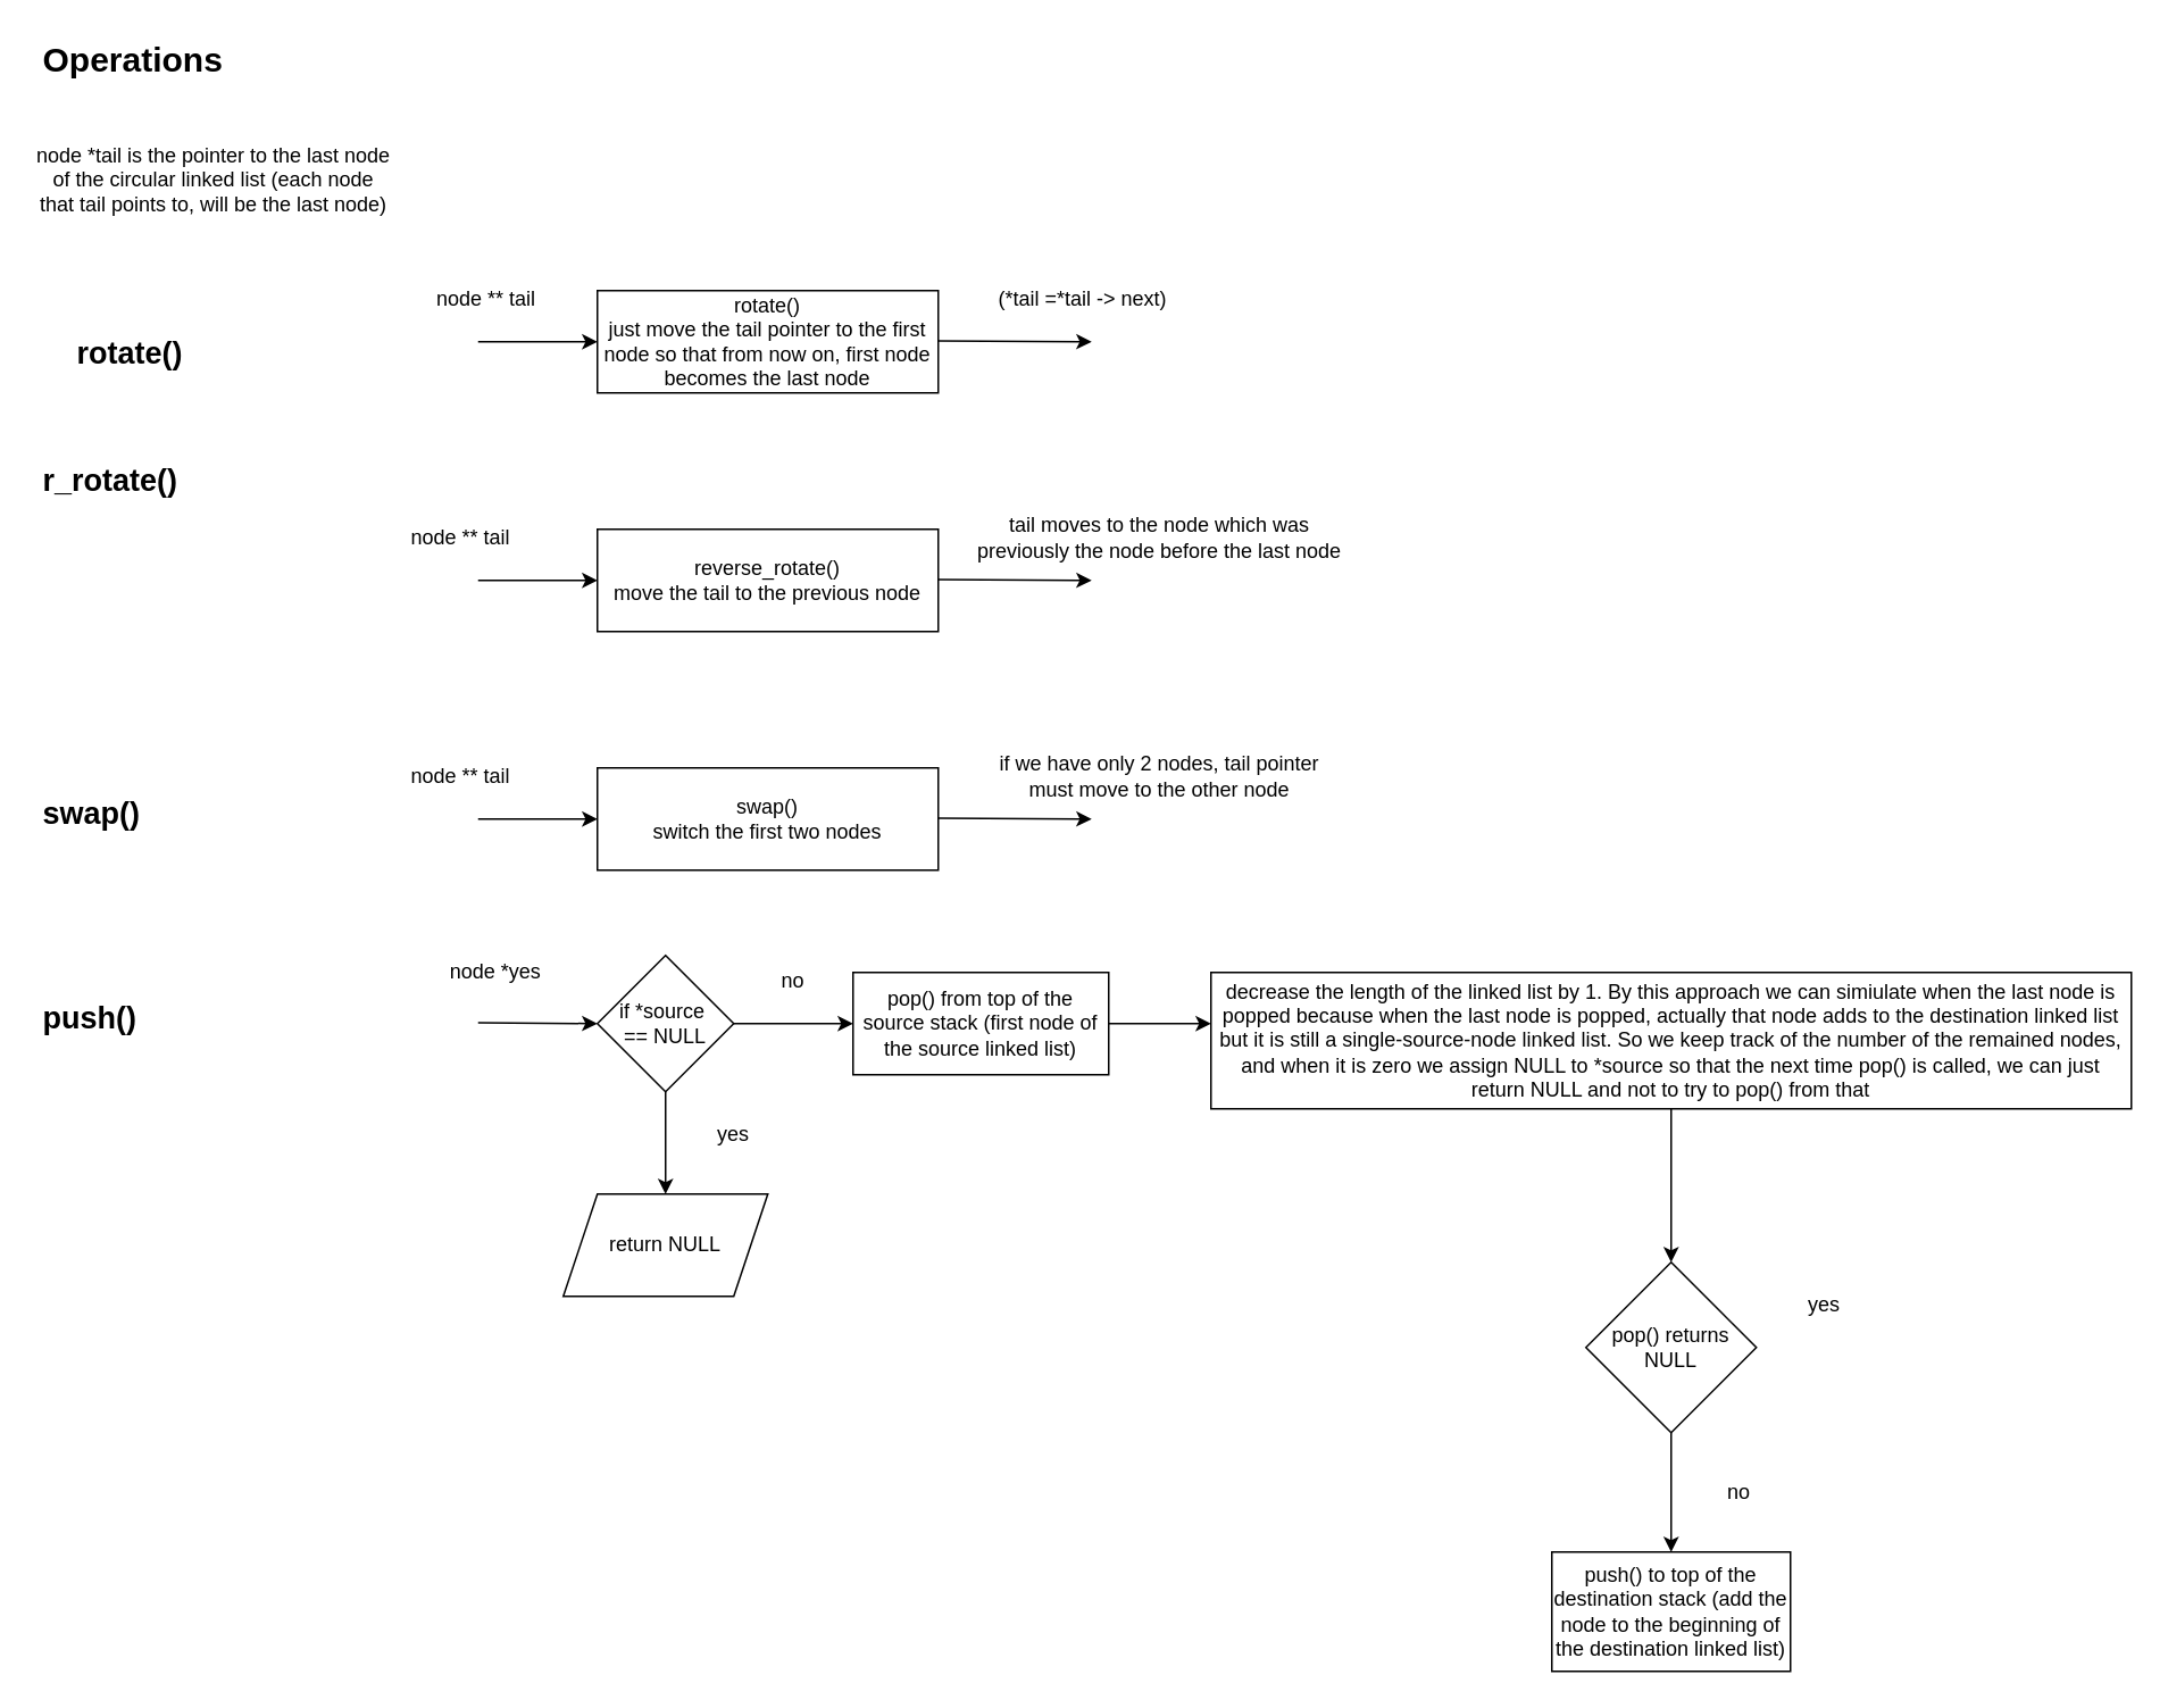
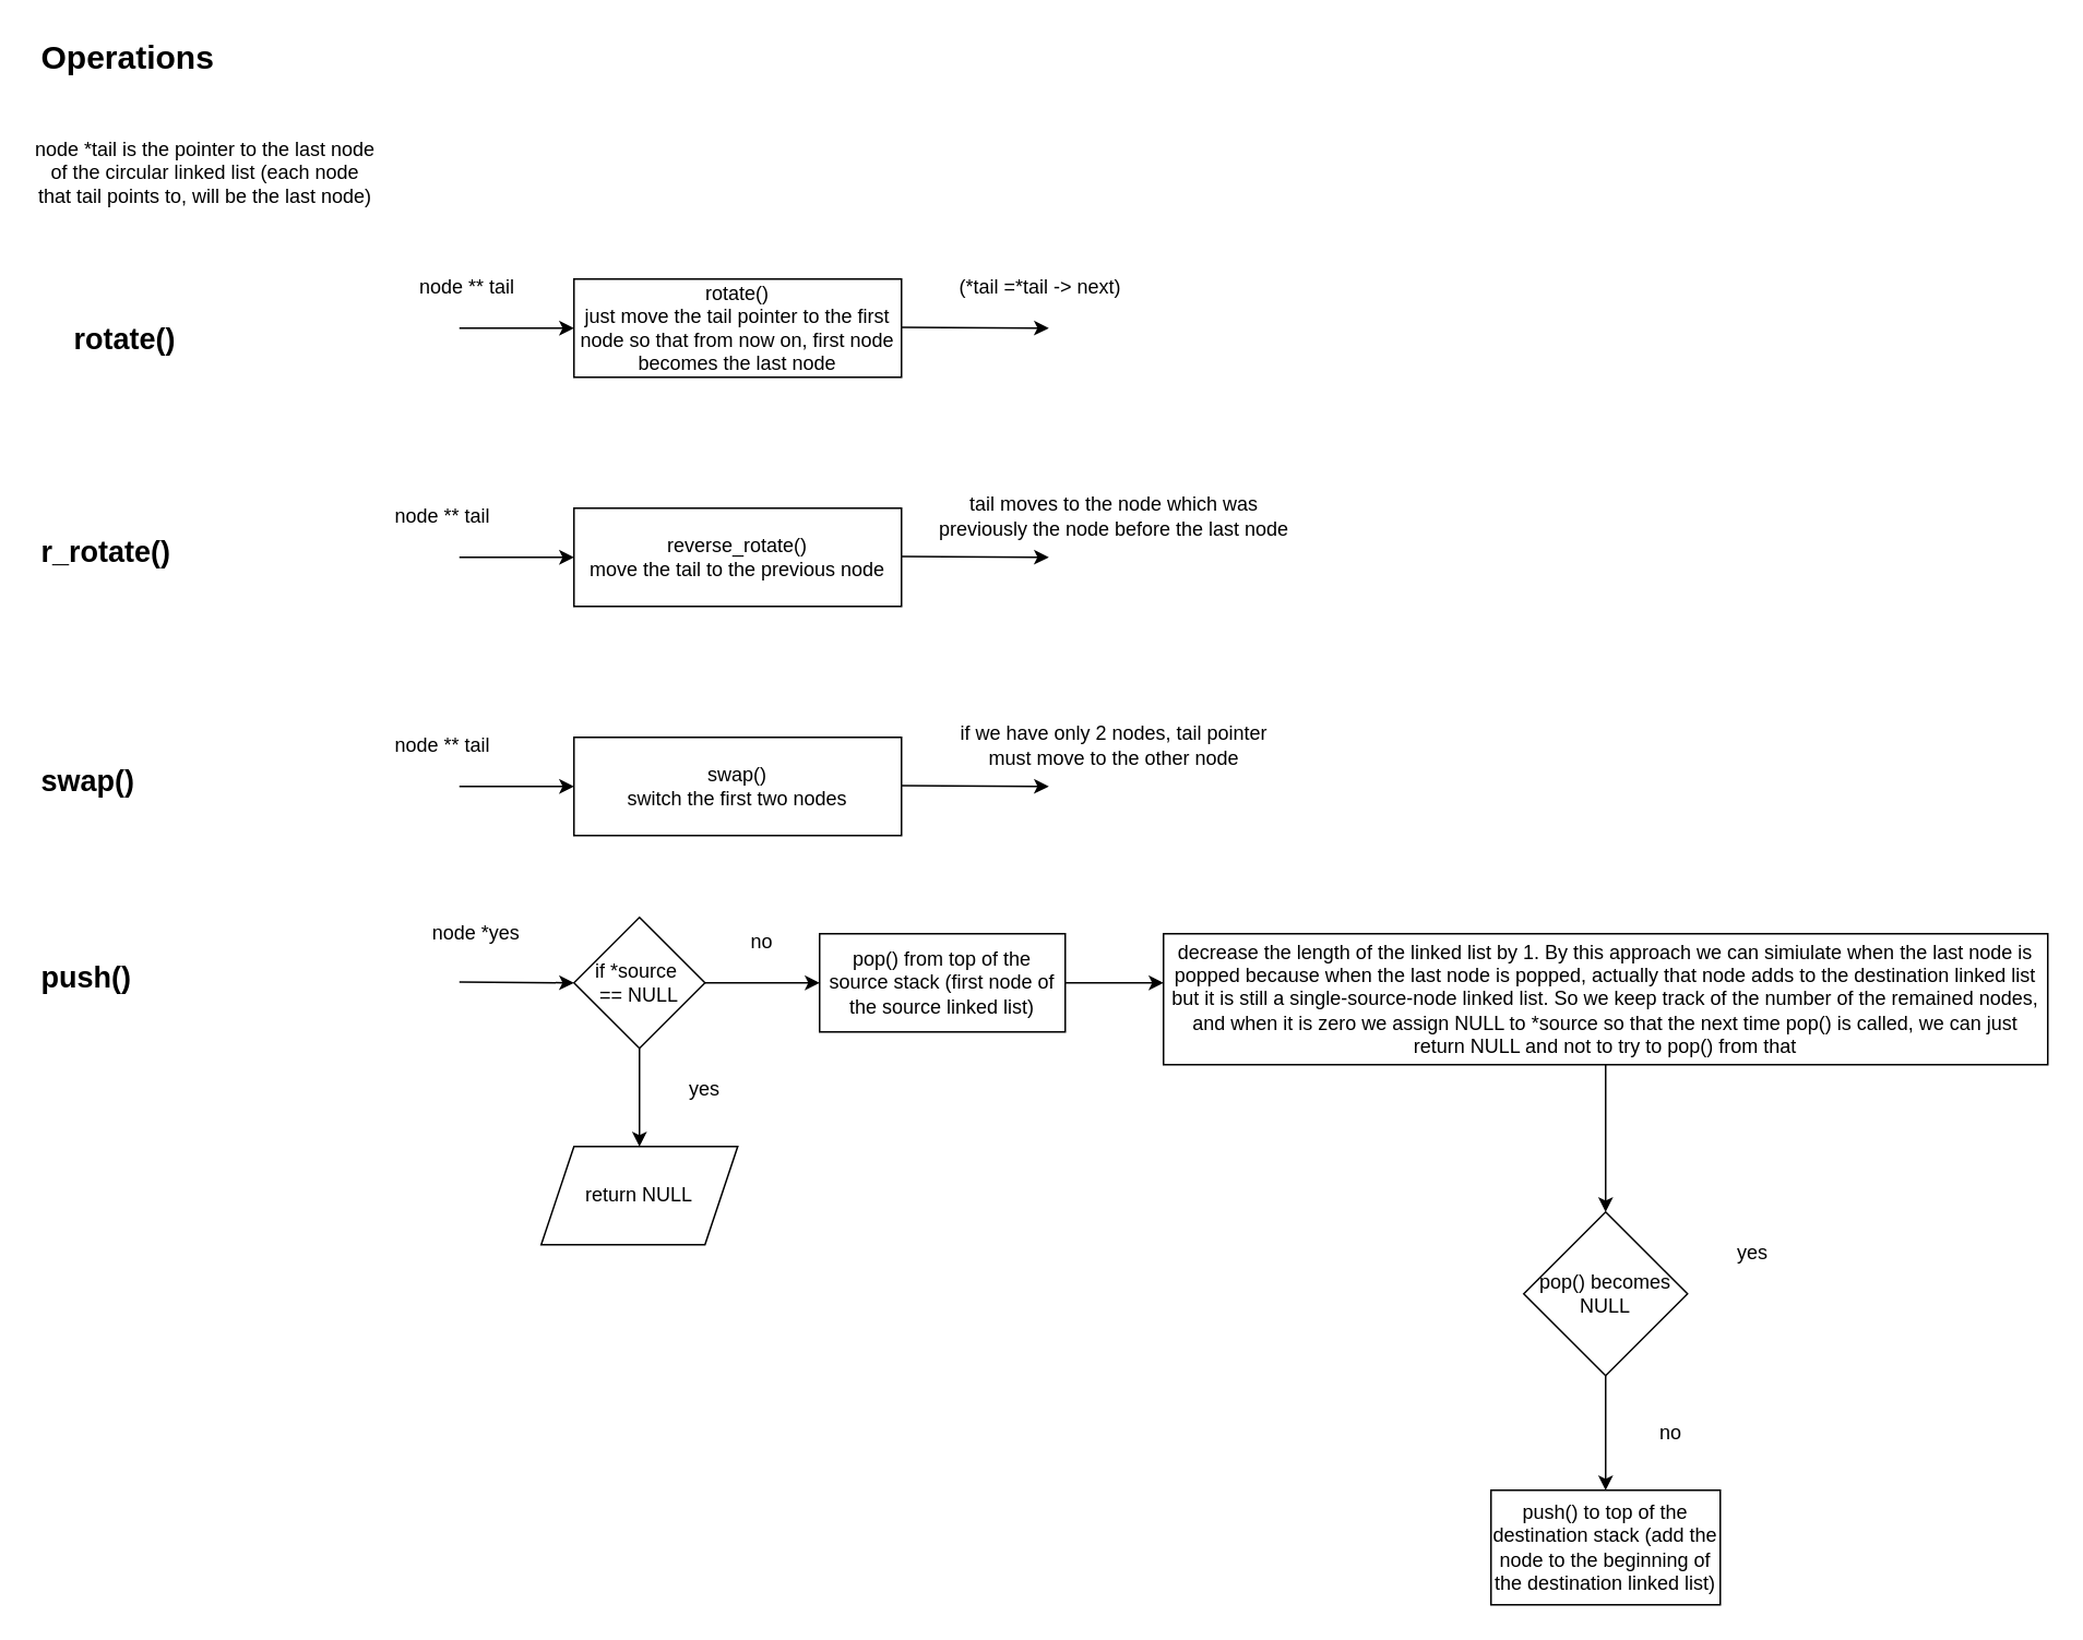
- <mxCell id="19" value="&lt;h1&gt;&lt;font style=&quot;font-size: 18px;&quot;&gt;r_rotate()&lt;/font&gt;&lt;/h1&gt;" style="text;html=1;strokeColor=none;fillColor=none;spacing=5;spacingTop=-20;whiteSpace=wrap;overflow=hidden;rounded=0;" parent="1" vertex="1"><mxGeometry x="20" y="260" width="120" height="50" as="geometry" /></mxCell>
+ <mxCell id="19" value="&lt;h1&gt;&lt;font style=&quot;font-size: 18px;&quot;&gt;r_rotate()&lt;/font&gt;&lt;/h1&gt;" style="text;html=1;strokeColor=none;fillColor=none;spacing=5;spacingTop=-20;whiteSpace=wrap;overflow=hidden;rounded=0;" parent="1" vertex="1"><mxGeometry x="20" y="315" width="120" height="50" as="geometry" /></mxCell>
- <mxCell id="35" value="pop() returns&lt;br&gt;NULL" style="rhombus;whiteSpace=wrap;html=1;" parent="1" vertex="1"><mxGeometry x="930" y="740" width="100" height="100" as="geometry" /></mxCell>
+ <mxCell id="35" value="pop() becomes&lt;br&gt;NULL" style="rhombus;whiteSpace=wrap;html=1;" parent="1" vertex="1"><mxGeometry x="930" y="740" width="100" height="100" as="geometry" /></mxCell>
